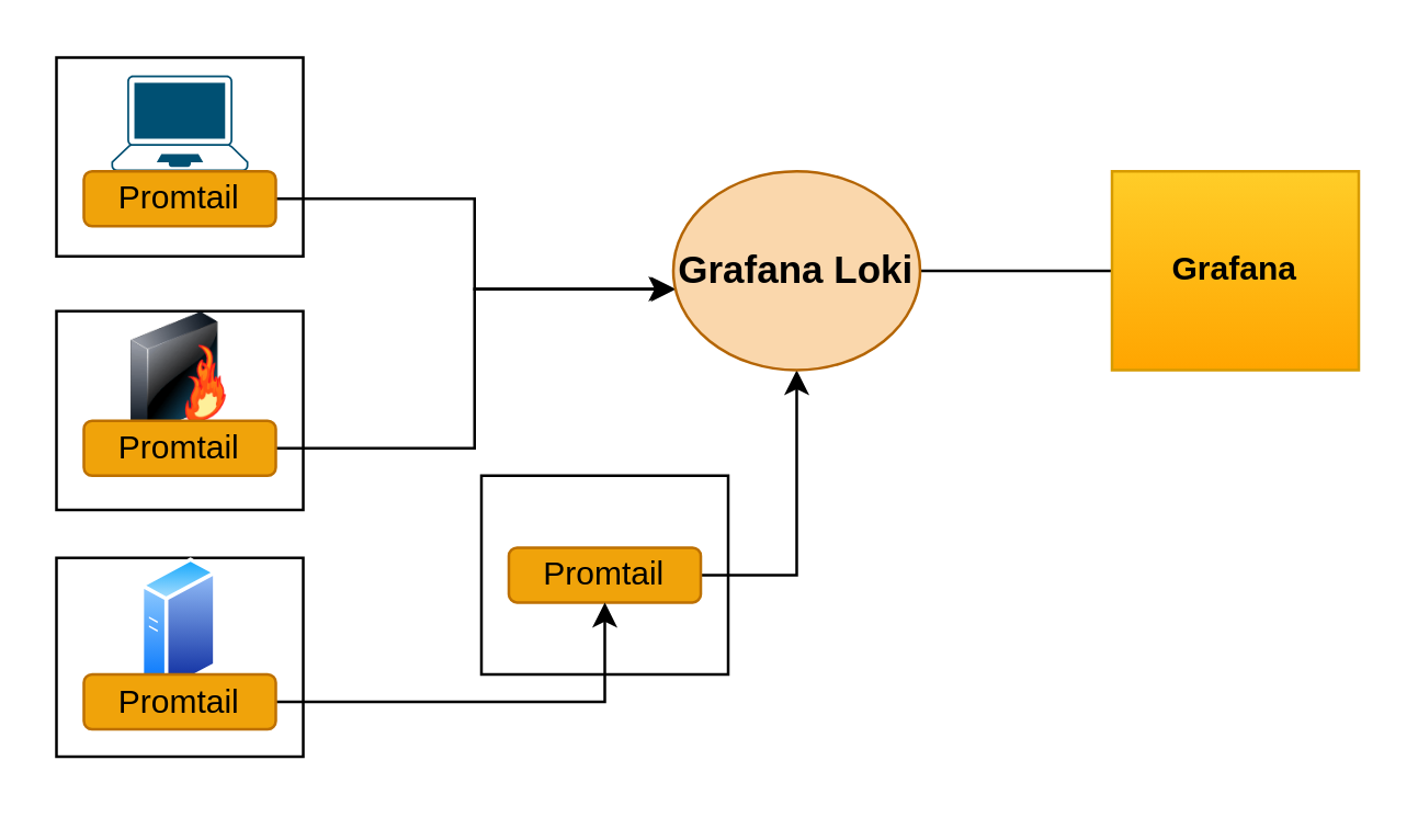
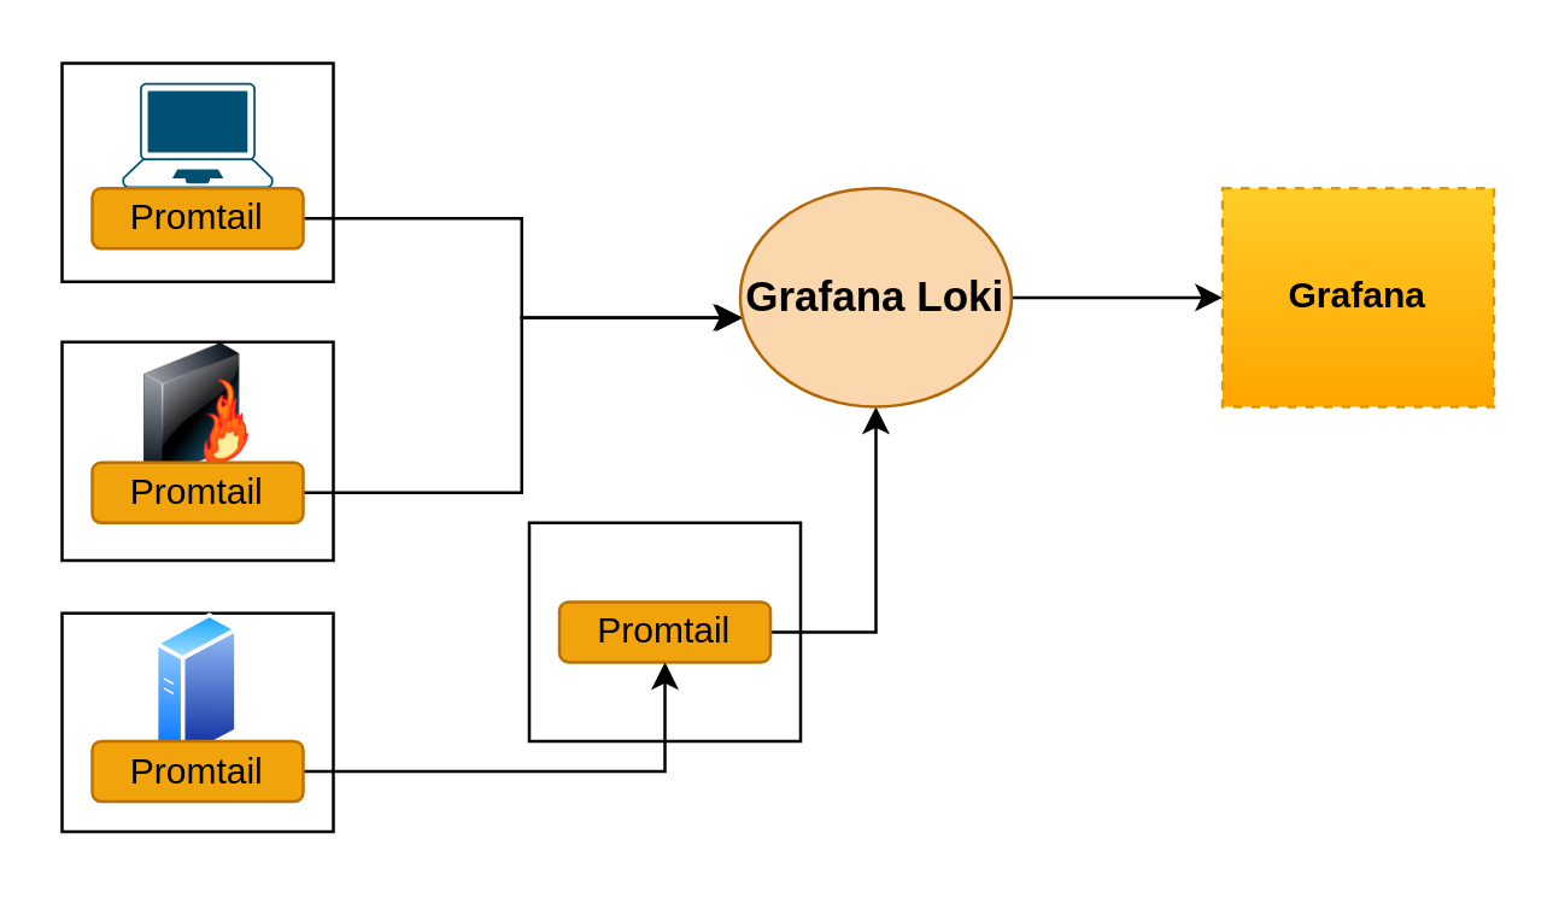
- <mxCell id="15" style="edgeStyle=orthogonalEdgeStyle;rounded=0;orthogonalLoop=1;jettySize=auto;html=1;endArrow=none;" edge="1" parent="1" source="16" target="19"><mxGeometry relative="1" as="geometry" /></mxCell>
+ <mxCell id="15" style="edgeStyle=orthogonalEdgeStyle;rounded=0;orthogonalLoop=1;jettySize=auto;html=1;" edge="1" parent="1" source="16" target="19"><mxGeometry relative="1" as="geometry" /></mxCell>
- <mxCell id="19" value="&lt;b&gt;Grafana&lt;/b&gt;" style="rounded=0;whiteSpace=wrap;html=1;fillColor=#ffcd28;strokeColor=#d79b00;gradientColor=#ffa500;" vertex="1" parent="1"><mxGeometry x="405" y="62" width="90" height="72.5" as="geometry" /></mxCell>
+ <mxCell id="19" value="&lt;b&gt;Grafana&lt;/b&gt;" style="rounded=0;whiteSpace=wrap;html=1;fillColor=#ffcd28;strokeColor=#d79b00;gradientColor=#ffa500;dashed=1;" vertex="1" parent="1"><mxGeometry x="405" y="62" width="90" height="72.5" as="geometry" /></mxCell>
